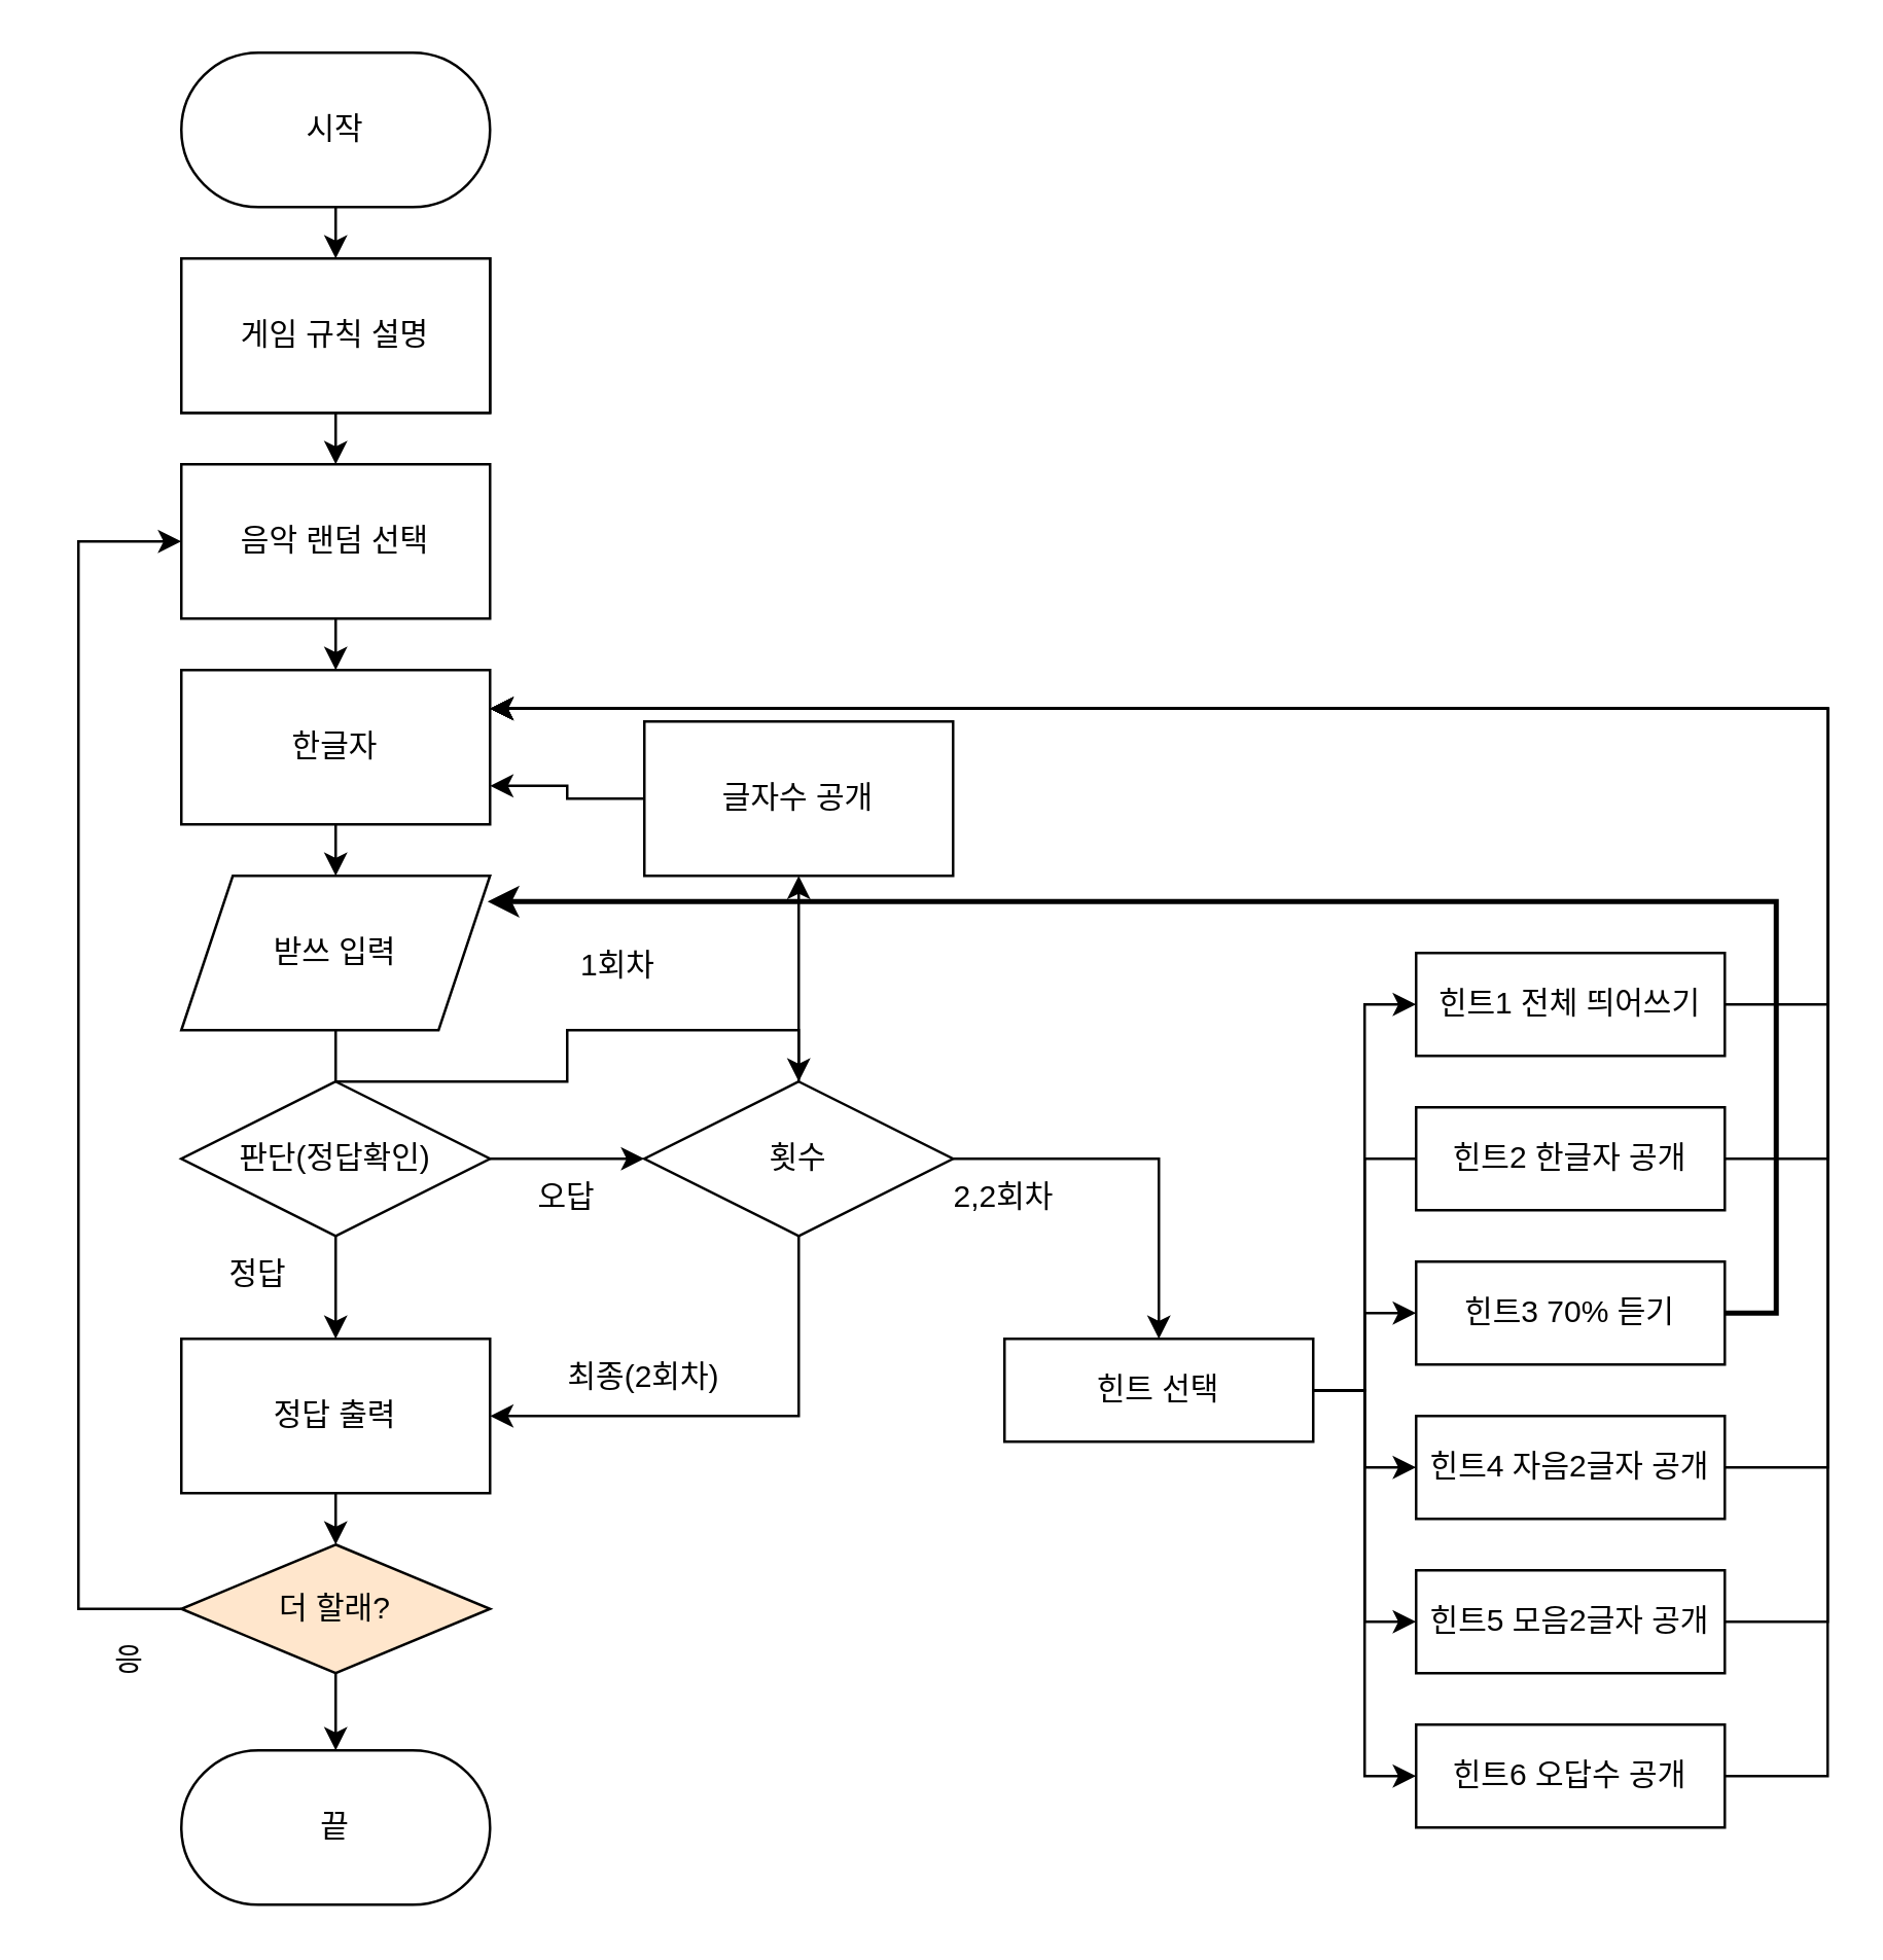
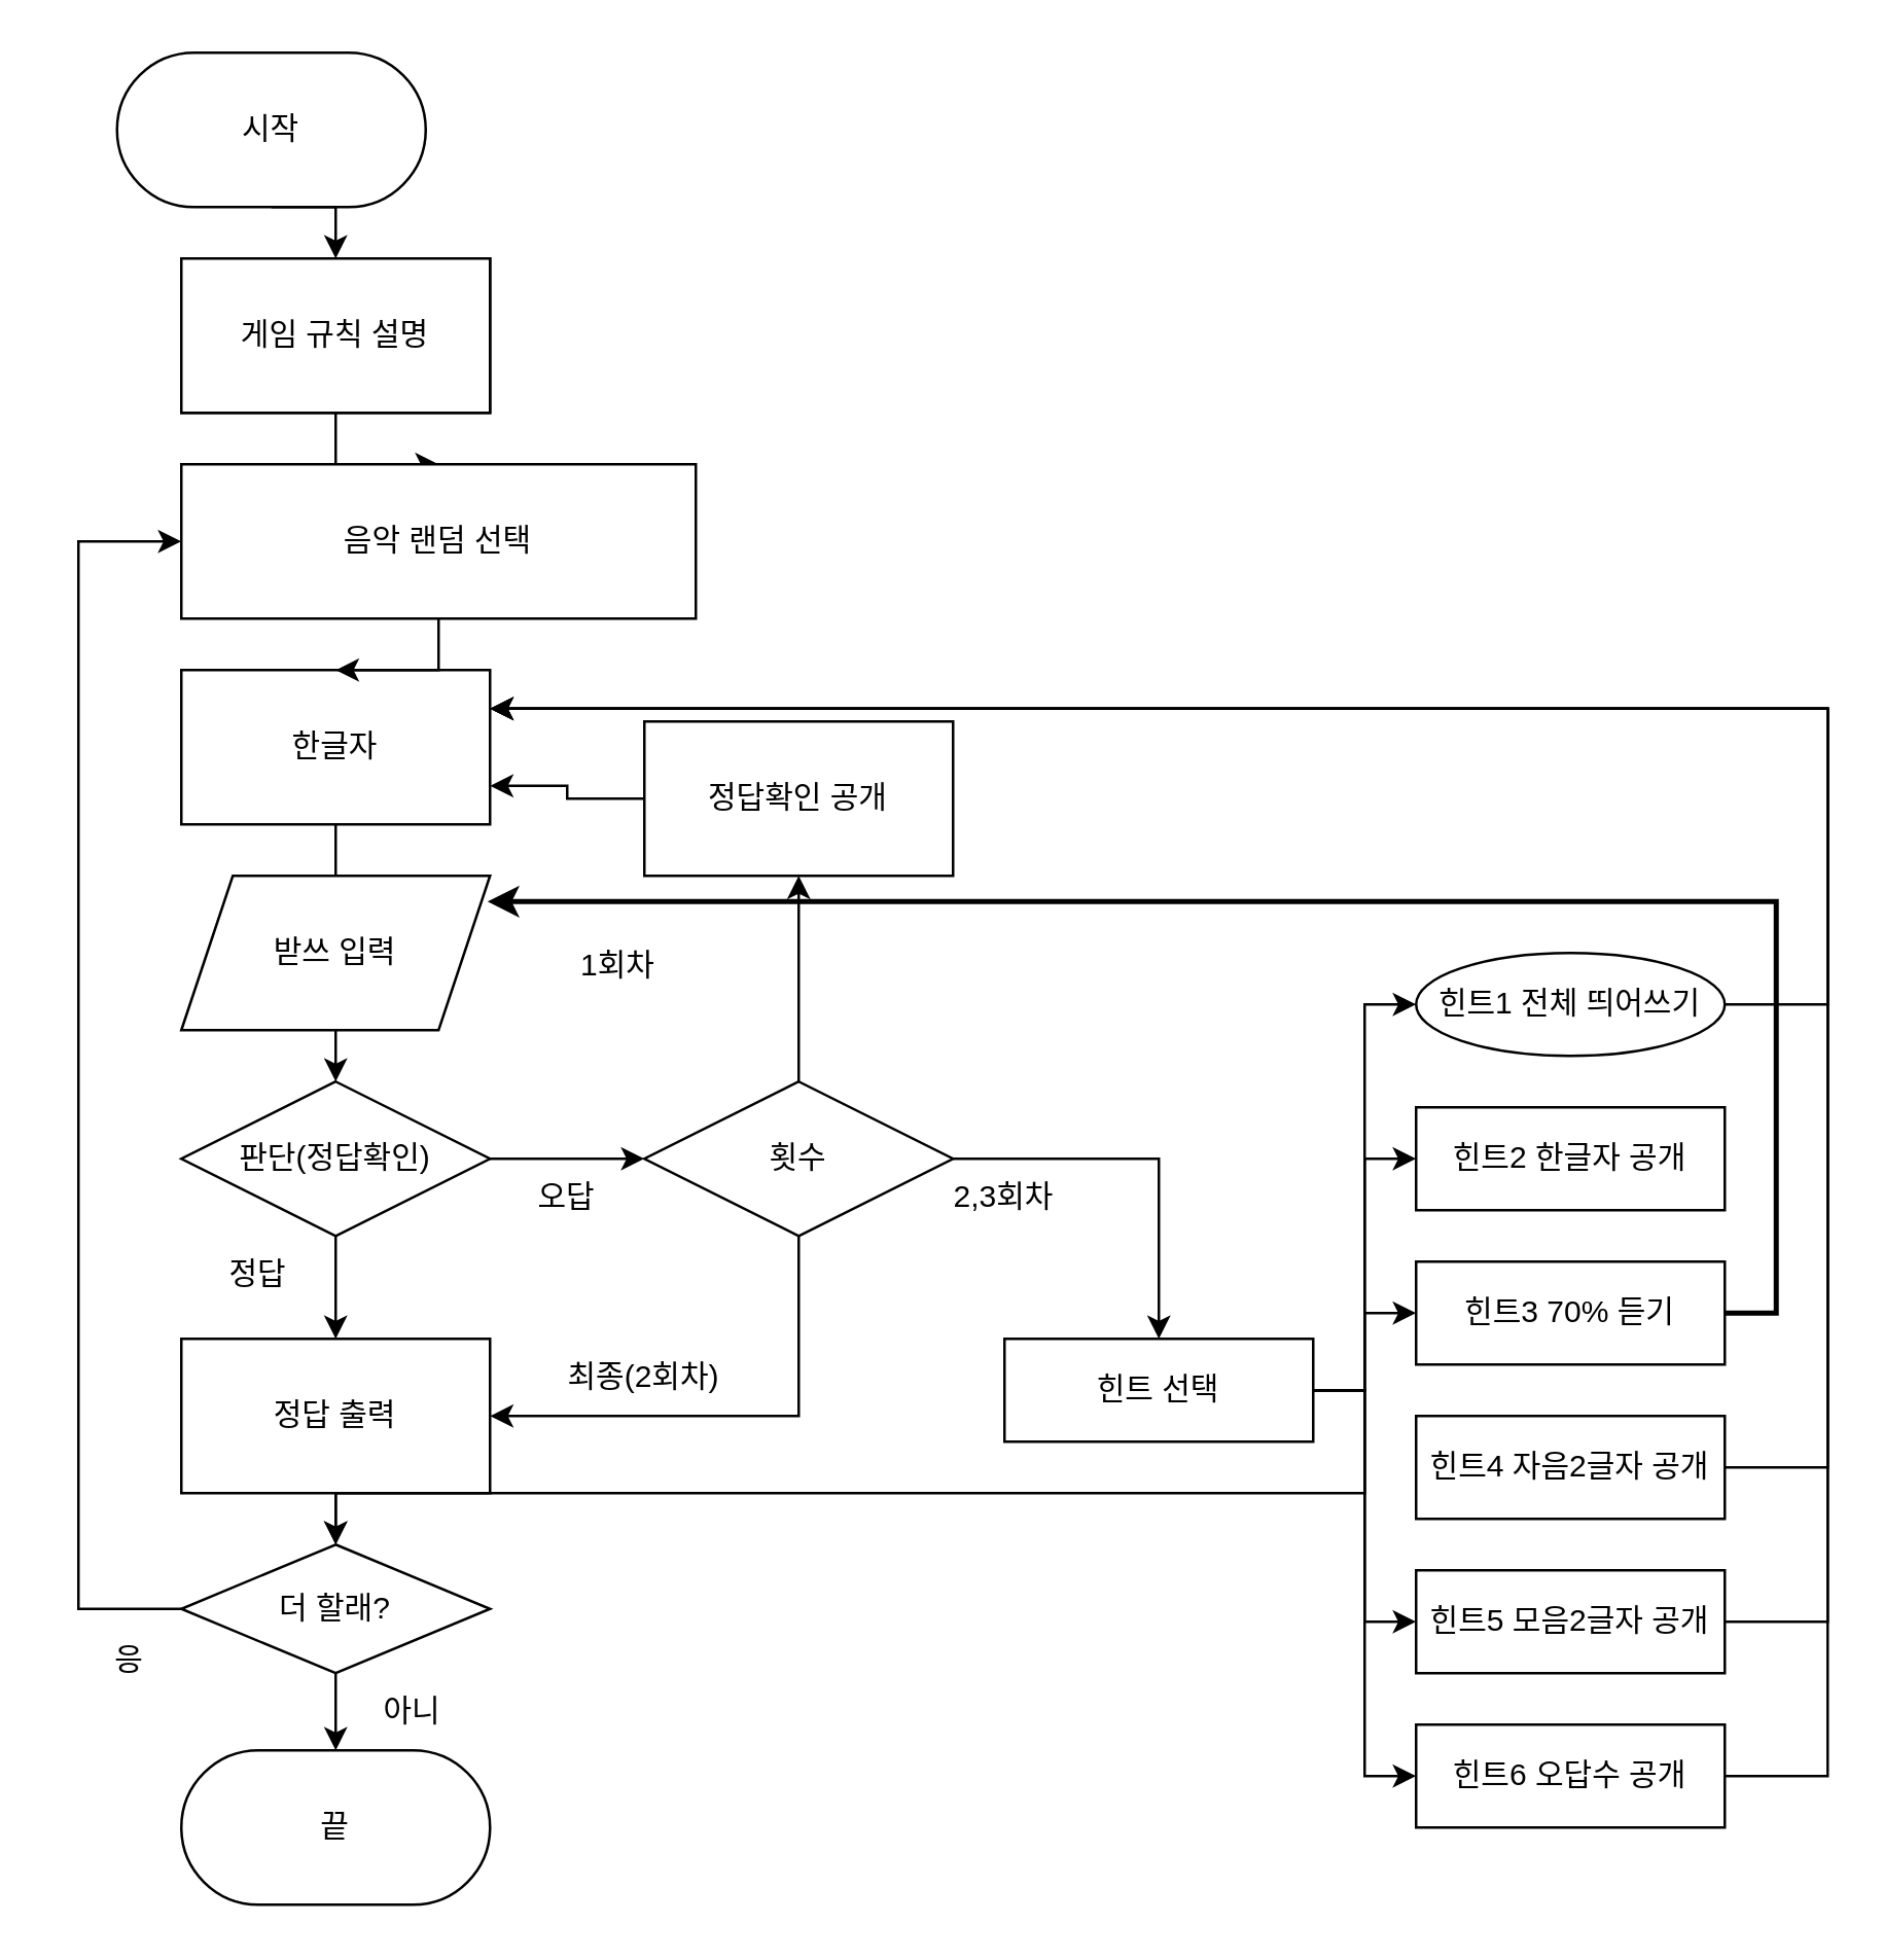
- <mxCell id="3" value="시작" style="rounded=1;whiteSpace=wrap;html=1;arcSize=50;" parent="1" vertex="1"><mxGeometry x="70" y="20" width="120" height="60" as="geometry" /></mxCell>
+ <mxCell id="3" value="시작" style="rounded=1;whiteSpace=wrap;html=1;arcSize=50;" parent="1" vertex="1"><mxGeometry x="45" y="20" width="120" height="60" as="geometry" /></mxCell>
- <mxCell id="46" value="음악 랜덤 선택" style="rounded=0;whiteSpace=wrap;html=1;" parent="1" vertex="1"><mxGeometry x="70" y="180" width="120" height="60" as="geometry" /></mxCell>
+ <mxCell id="46" value="음악 랜덤 선택" style="rounded=0;whiteSpace=wrap;html=1;" parent="1" vertex="1"><mxGeometry x="70" y="180" width="200" height="60" as="geometry" /></mxCell>
- <mxCell id="44" value="글자수 공개" style="rounded=0;whiteSpace=wrap;html=1;" parent="1" vertex="1"><mxGeometry x="250" y="280" width="120" height="60" as="geometry" /></mxCell>
+ <mxCell id="44" value="정답확인 공개" style="rounded=0;whiteSpace=wrap;html=1;" parent="1" vertex="1"><mxGeometry x="250" y="280" width="120" height="60" as="geometry" /></mxCell>
- <mxCell id="12" style="edgeStyle=orthogonalEdgeStyle;rounded=0;orthogonalLoop=1;jettySize=auto;html=1;exitX=0.5;exitY=1;exitDx=0;exitDy=0;entryX=0.5;entryY=0;entryDx=0;entryDy=0;" parent="1" source="13" target="6" edge="1"><mxGeometry relative="1" as="geometry" /></mxCell>
+ <mxCell id="12" style="edgeStyle=orthogonalEdgeStyle;rounded=0;orthogonalLoop=1;jettySize=auto;html=1;exitX=0.5;exitY=1;exitDx=0;exitDy=0;entryX=0.5;entryY=0;entryDx=0;entryDy=0;endArrow=none;" parent="1" source="13" target="6" edge="1"><mxGeometry relative="1" as="geometry" /></mxCell>
- <mxCell id="15" value="힌트1 전체 띄어쓰기" style="rounded=0;whiteSpace=wrap;html=1;" parent="1" vertex="1"><mxGeometry x="550" y="370" width="120" height="40" as="geometry" /></mxCell>
+ <mxCell id="15" value="힌트1 전체 띄어쓰기" style="ellipse;whiteSpace=wrap;html=1;" parent="1" vertex="1"><mxGeometry x="550" y="370" width="120" height="40" as="geometry" /></mxCell>
- <mxCell id="5" style="edgeStyle=orthogonalEdgeStyle;rounded=0;orthogonalLoop=1;jettySize=auto;html=1;exitX=0.5;exitY=1;exitDx=0;exitDy=0;" parent="1" source="6" target="35" edge="1"><mxGeometry relative="1" as="geometry" /></mxCell>
+ <mxCell id="5" style="edgeStyle=orthogonalEdgeStyle;rounded=0;orthogonalLoop=1;jettySize=auto;html=1;exitX=0.5;exitY=1;exitDx=0;exitDy=0;entryX=0.5;entryY=0;entryDx=0;entryDy=0;" parent="1" source="6" target="9" edge="1"><mxGeometry relative="1" as="geometry" /></mxCell>
- <mxCell id="27" style="edgeStyle=orthogonalEdgeStyle;rounded=0;orthogonalLoop=1;jettySize=auto;html=1;exitX=1;exitY=0.5;exitDx=0;exitDy=0;entryX=0;entryY=0.5;entryDx=0;entryDy=0;endArrow=none;" parent="1" source="31" target="17" edge="1"><mxGeometry relative="1" as="geometry" /></mxCell>
+ <mxCell id="27" style="edgeStyle=orthogonalEdgeStyle;rounded=0;orthogonalLoop=1;jettySize=auto;html=1;exitX=1;exitY=0.5;exitDx=0;exitDy=0;entryX=0;entryY=0.5;entryDx=0;entryDy=0;" parent="1" source="31" target="17" edge="1"><mxGeometry relative="1" as="geometry" /></mxCell>
- <mxCell id="16" style="edgeStyle=orthogonalEdgeStyle;rounded=0;orthogonalLoop=1;jettySize=auto;html=1;exitX=1;exitY=0.5;exitDx=0;exitDy=0;entryX=1;entryY=0.25;entryDx=0;entryDy=0;" parent="1" source="17" target="13" edge="1"><mxGeometry relative="1" as="geometry"><Array as="points"><mxPoint x="710" y="450" /><mxPoint x="710" y="275" /></Array></mxGeometry></mxCell>
- <mxCell id="38" value="2,2회차" style="text;html=1;align=center;verticalAlign=middle;whiteSpace=wrap;rounded=0;" parent="1" vertex="1"><mxGeometry x="360" y="450" width="60" height="30" as="geometry" /></mxCell>
+ <mxCell id="38" value="2,3회차" style="text;html=1;align=center;verticalAlign=middle;whiteSpace=wrap;rounded=0;" parent="1" vertex="1"><mxGeometry x="360" y="450" width="60" height="30" as="geometry" /></mxCell>
- <mxCell id="26" style="edgeStyle=orthogonalEdgeStyle;rounded=0;orthogonalLoop=1;jettySize=auto;html=1;exitX=1;exitY=0.5;exitDx=0;exitDy=0;entryX=0;entryY=0.5;entryDx=0;entryDy=0;" parent="1" source="31" target="20" edge="1"><mxGeometry relative="1" as="geometry" /></mxCell>
+ <mxCell id="26" style="edgeStyle=orthogonalEdgeStyle;rounded=0;orthogonalLoop=1;jettySize=auto;html=1;exitX=1;exitY=0.5;exitDx=0;exitDy=0;" parent="1" source="31" target="49" edge="1"><mxGeometry relative="1" as="geometry" /></mxCell>
- <mxCell id="49" value="더 할래?" style="rhombus;whiteSpace=wrap;html=1;fillColor=#ffe6cc;" parent="1" vertex="1"><mxGeometry x="70" y="600" width="120" height="50" as="geometry" /></mxCell>
+ <mxCell id="49" value="더 할래?" style="rhombus;whiteSpace=wrap;html=1;" parent="1" vertex="1"><mxGeometry x="70" y="600" width="120" height="50" as="geometry" /></mxCell>
+ <mxCell id="50" value="아니" style="text;html=1;align=center;verticalAlign=middle;whiteSpace=wrap;rounded=0;" parent="1" vertex="1"><mxGeometry x="130" y="650" width="60" height="30" as="geometry" /></mxCell>
